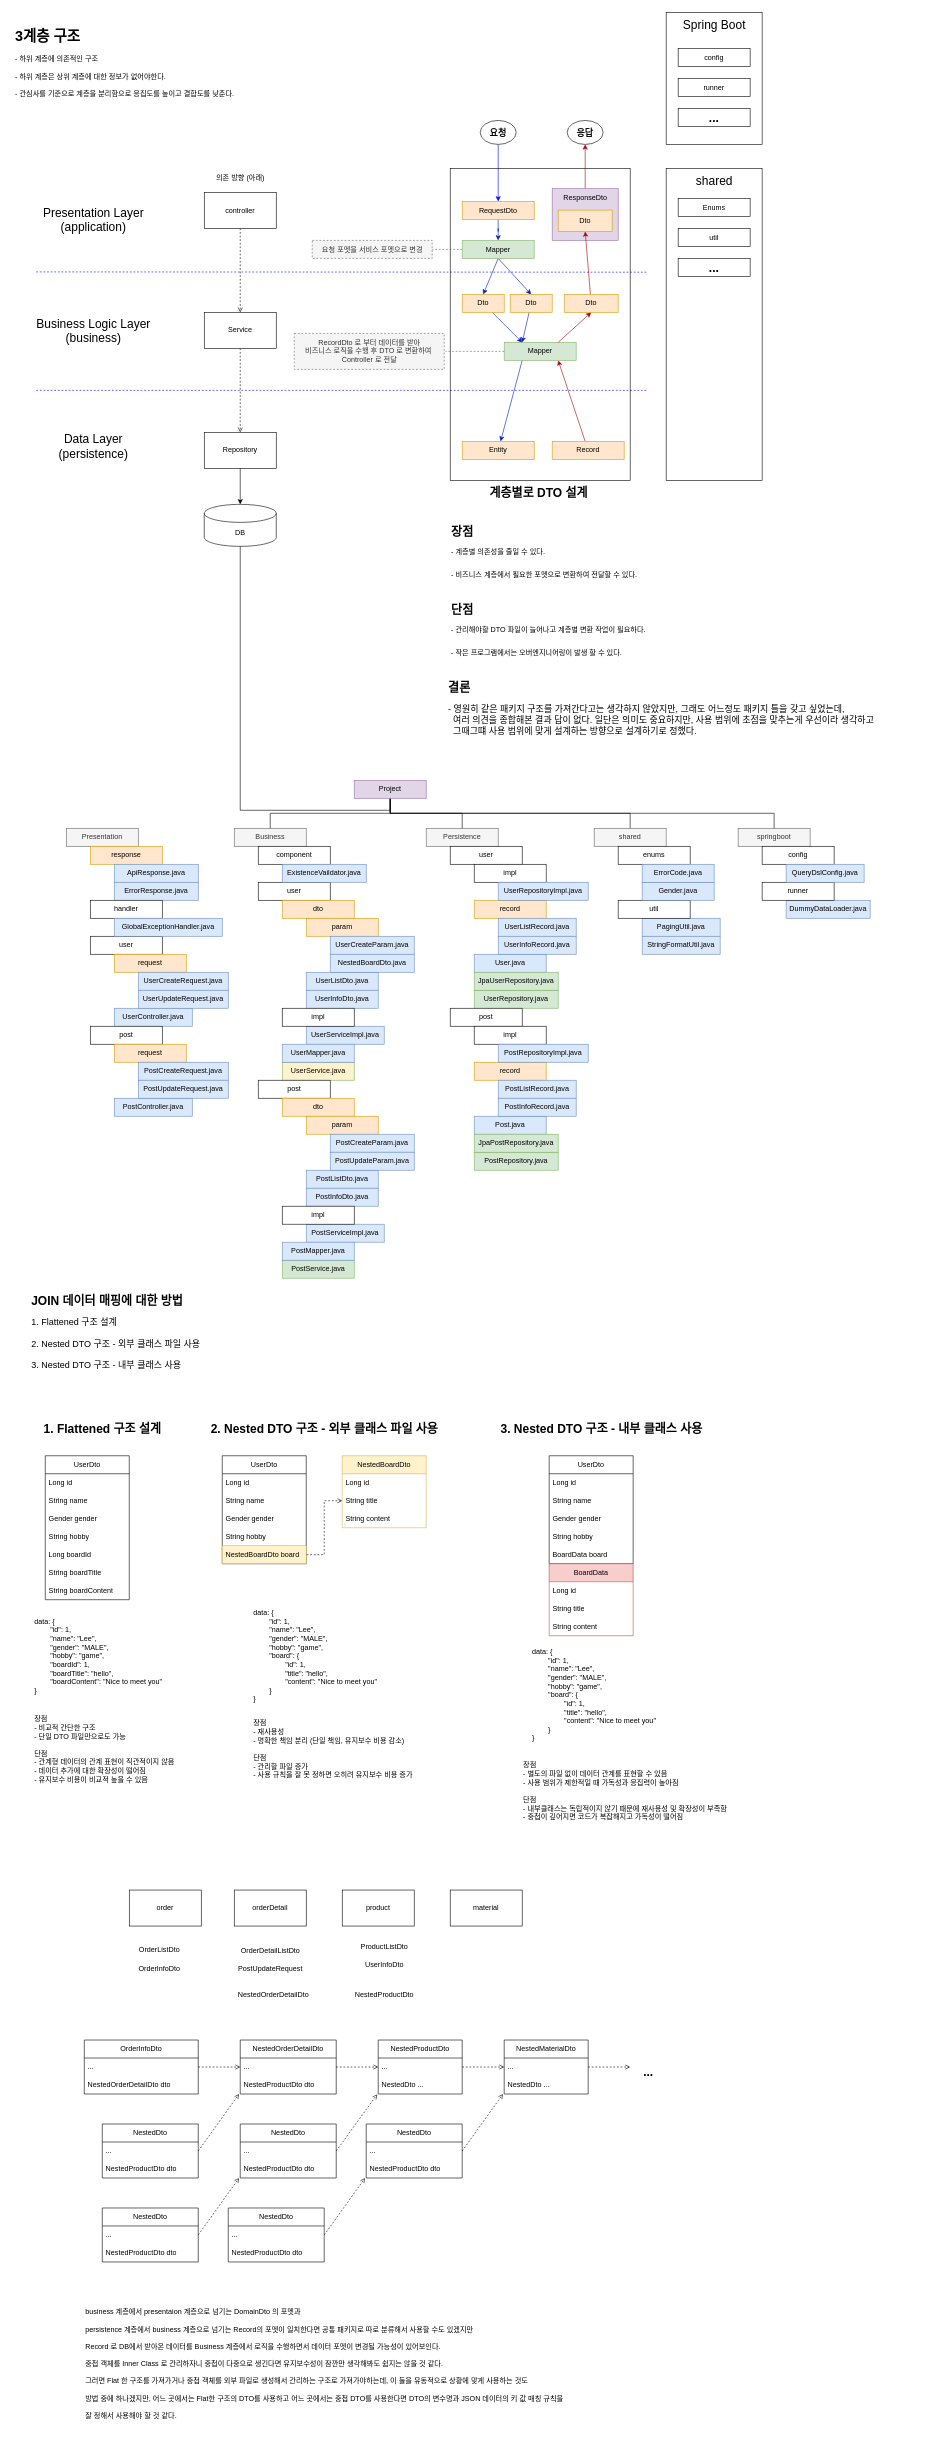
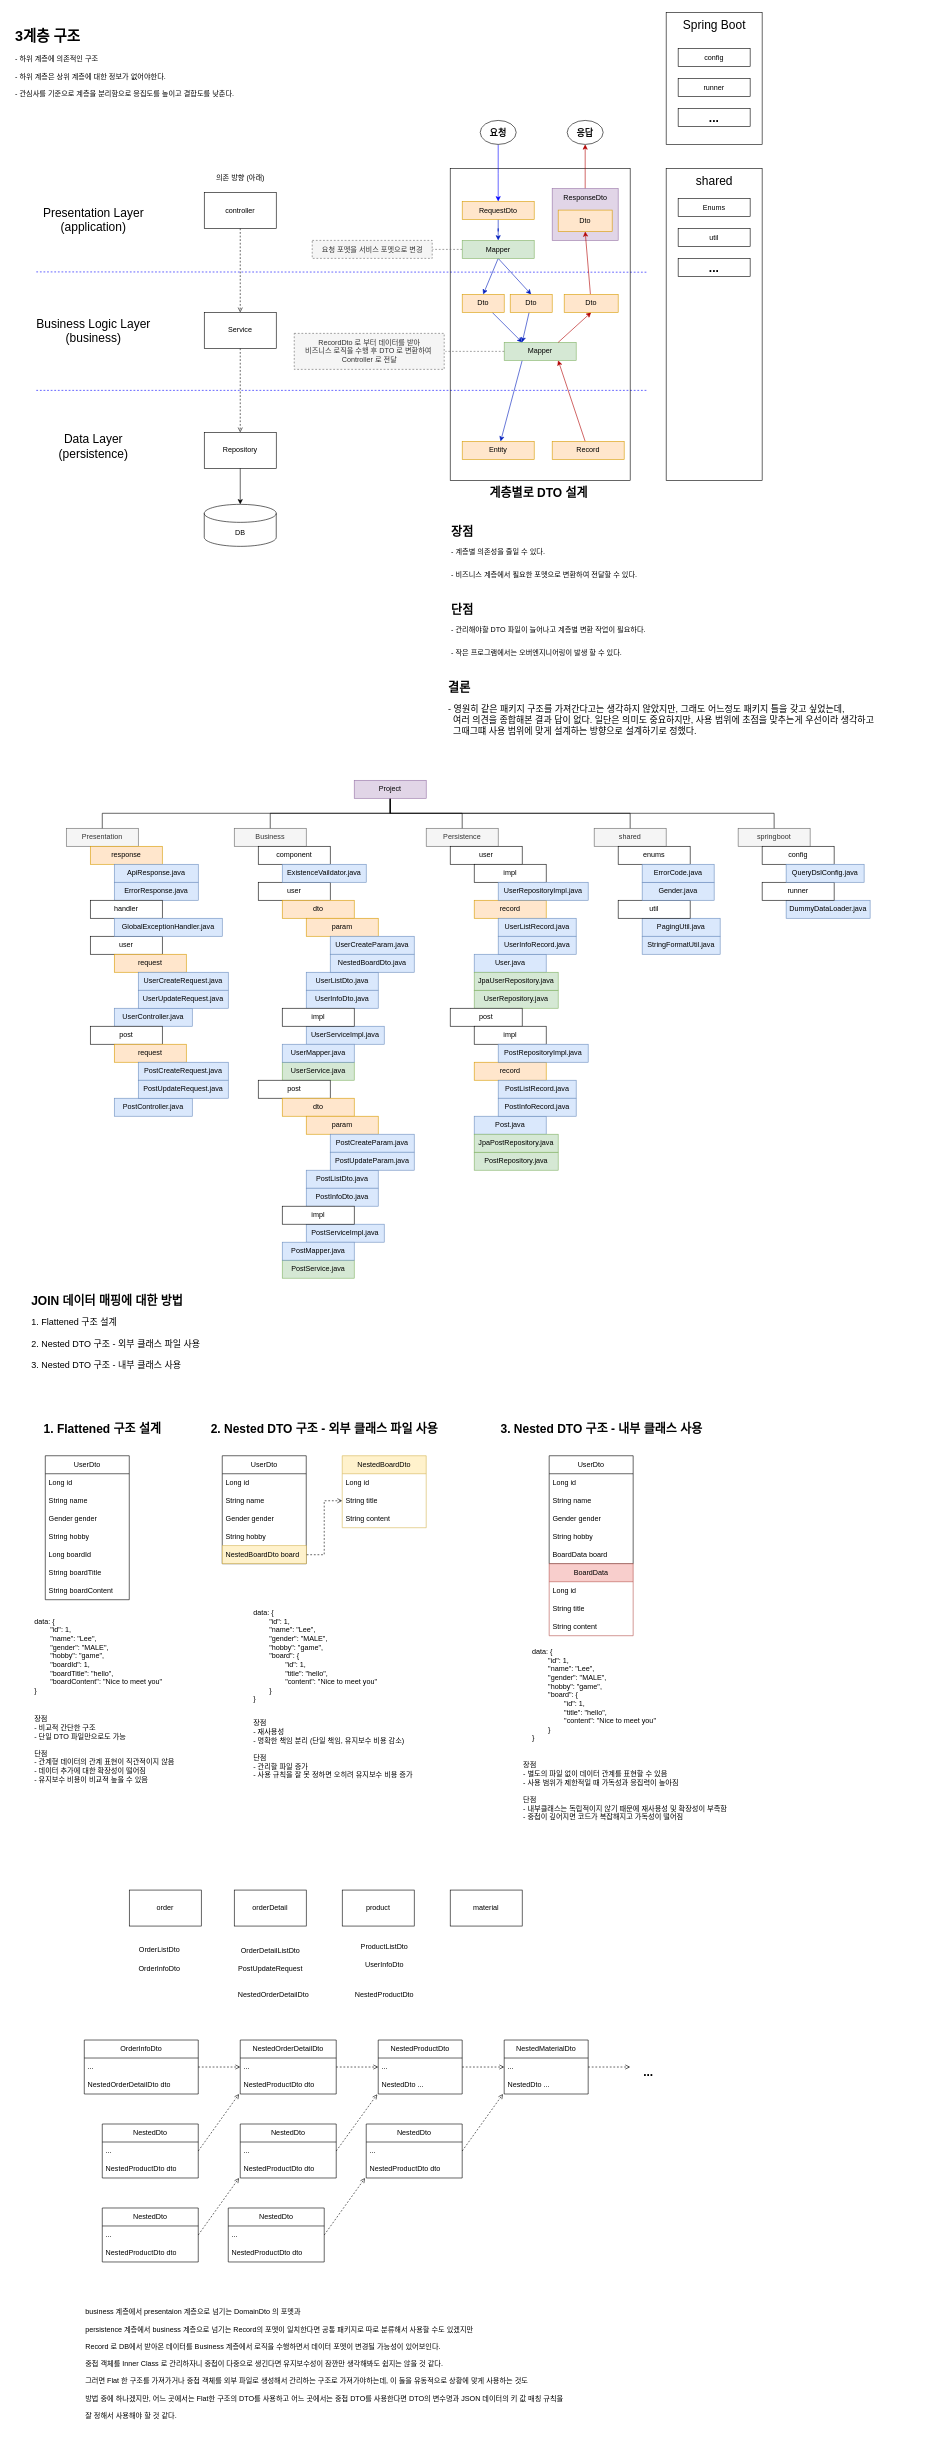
- <mxCell id="102" style="edgeStyle=orthogonalEdgeStyle;rounded=0;orthogonalLoop=1;jettySize=auto;html=1;exitX=0.5;exitY=1;exitDx=0;exitDy=0;endArrow=none;endFill=0;" parent="1" source="107" target="27" edge="1"><mxGeometry relative="1" as="geometry" /></mxCell>
+ <mxCell id="102" style="edgeStyle=orthogonalEdgeStyle;rounded=0;orthogonalLoop=1;jettySize=auto;html=1;entryX=0.5;entryY=0;entryDx=0;entryDy=0;exitX=0.5;exitY=1;exitDx=0;exitDy=0;endArrow=none;endFill=0;" parent="1" source="107" target="59" edge="1"><mxGeometry relative="1" as="geometry" /></mxCell>
- <mxCell id="81" value="UserService.java" style="whiteSpace=wrap;html=1;fillColor=#fff2cc;strokeColor=#82b366;" parent="1" vertex="1"><mxGeometry x="470" y="1770" width="120" height="30" as="geometry" /></mxCell>
+ <mxCell id="81" value="UserService.java" style="whiteSpace=wrap;html=1;fillColor=#d5e8d4;strokeColor=#82b366;" parent="1" vertex="1"><mxGeometry x="470" y="1770" width="120" height="30" as="geometry" /></mxCell>
